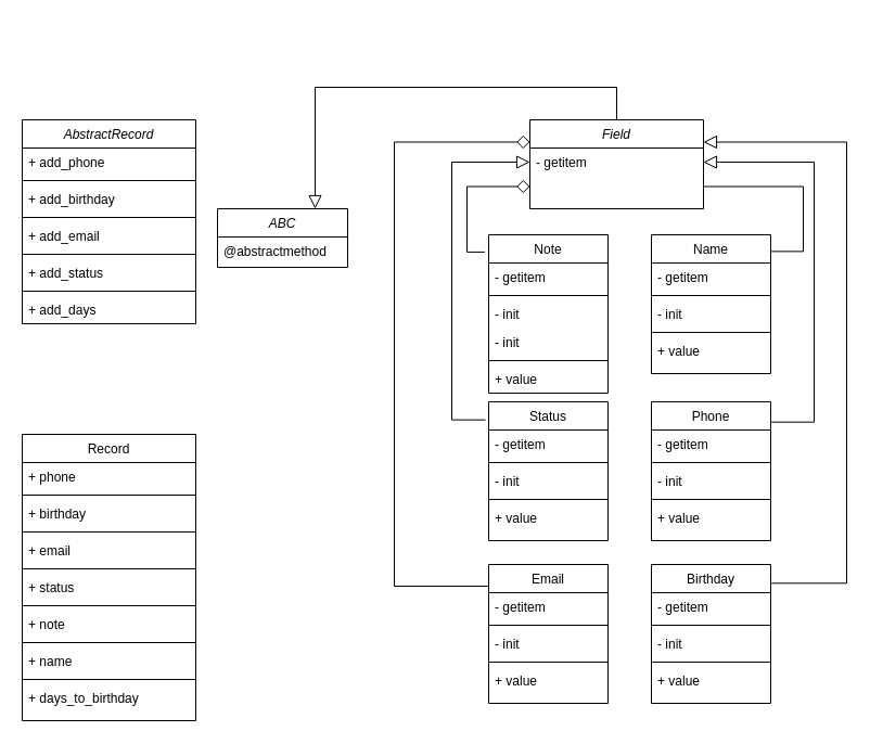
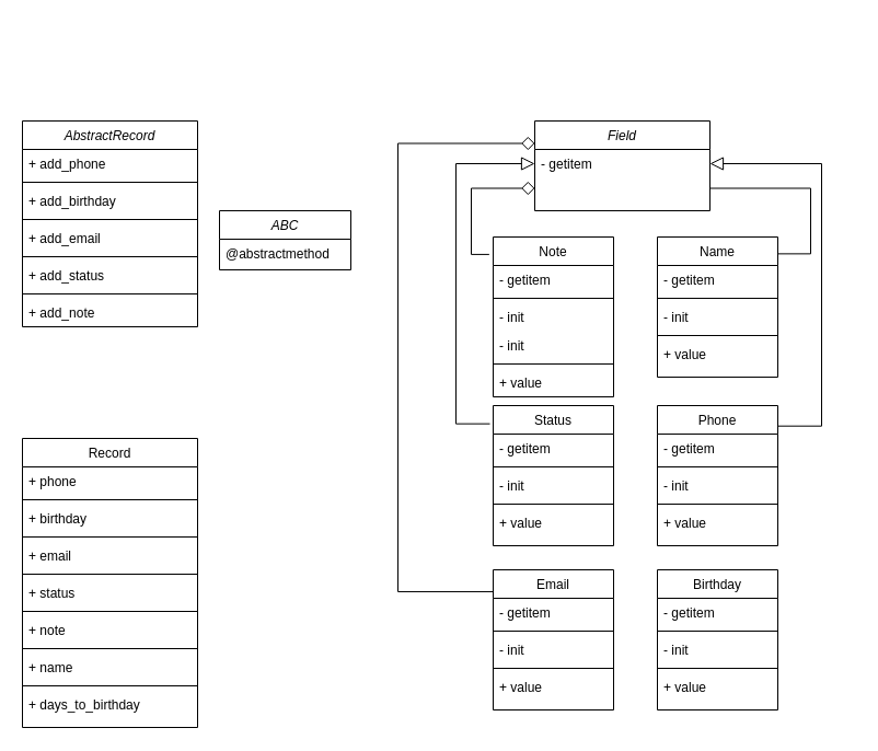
- <mxCell id="16" value="" style="endArrow=block;endSize=10;endFill=0;shadow=0;strokeWidth=1;rounded=0;edgeStyle=elbowEdgeStyle;elbow=vertical;entryX=0.75;entryY=0;entryDx=0;entryDy=0;" edge="1" parent="1" source="12" target="14"><mxGeometry width="160" relative="1" as="geometry"><mxPoint x="260" y="110" as="sourcePoint" /><mxPoint x="330" y="190" as="targetPoint" /><Array as="points"><mxPoint x="350" y="80" /></Array></mxGeometry></mxCell>
- <mxCell id="11" value="+ add_days" style="text;align=left;verticalAlign=top;spacingLeft=4;spacingRight=4;overflow=hidden;rotatable=0;points=[[0,0.5],[1,0.5]];portConstraint=eastwest;rounded=0;shadow=0;html=0;" vertex="1" parent="2"><mxGeometry y="162" width="160" height="26" as="geometry" /></mxCell>
+ <mxCell id="11" value="+ add_note" style="text;align=left;verticalAlign=top;spacingLeft=4;spacingRight=4;overflow=hidden;rotatable=0;points=[[0,0.5],[1,0.5]];portConstraint=eastwest;rounded=0;shadow=0;html=0;" vertex="1" parent="2"><mxGeometry y="162" width="160" height="26" as="geometry" /></mxCell>
- <mxCell id="51" value="" style="endArrow=block;endSize=10;endFill=0;shadow=0;strokeWidth=1;rounded=0;edgeStyle=elbowEdgeStyle;elbow=vertical;exitX=0.997;exitY=0.135;exitDx=0;exitDy=0;entryX=1;entryY=0.25;entryDx=0;entryDy=0;exitPerimeter=0;" edge="1" parent="1" source="43" target="12"><mxGeometry width="160" relative="1" as="geometry"><mxPoint x="658" y="453" as="sourcePoint" /><mxPoint x="648" y="109" as="targetPoint" /><Array as="points"><mxPoint x="780" y="320" /><mxPoint x="750" y="340" /><mxPoint x="720" y="90" /><mxPoint x="720" y="490" /><mxPoint x="680" y="80" /><mxPoint x="710" y="280" /><mxPoint x="750" y="140" /><mxPoint x="680" y="80" /><mxPoint x="609" y="40" /></Array></mxGeometry></mxCell>
